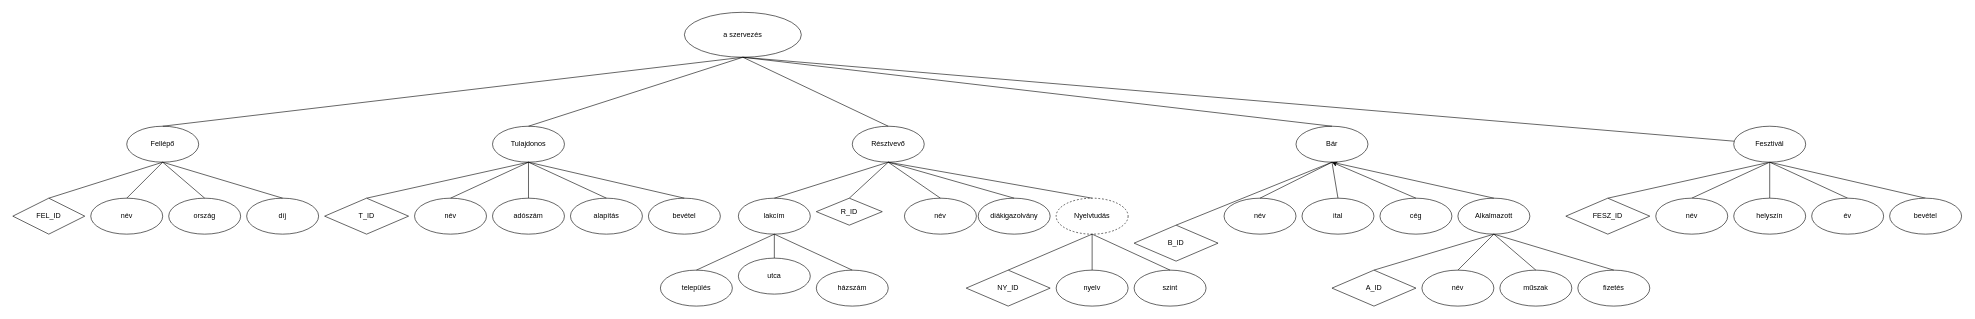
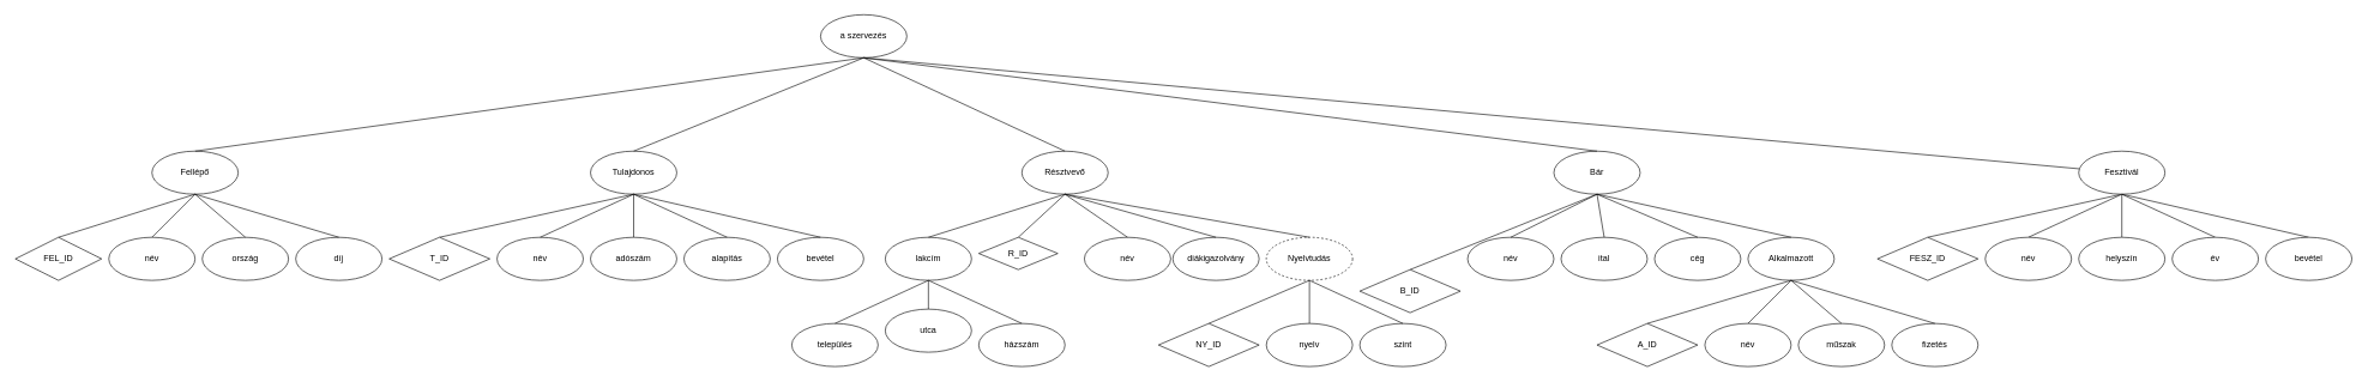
- <mxCell id="2" value="a szervezés" style="ellipse;whiteSpace=wrap;html=1;" parent="1" vertex="1"><mxGeometry x="1140" y="20" width="195" height="75" as="geometry" /></mxCell>
+ <mxCell id="2" value="a szervezés" style="ellipse;whiteSpace=wrap;html=1;" parent="1" vertex="1"><mxGeometry x="1140" y="20" width="120" height="60" as="geometry" /></mxCell>
- <mxCell id="54" value="" style="endArrow=classic;html=1;rounded=0;exitX=0.5;exitY=0;exitDx=0;exitDy=0;entryX=0.5;entryY=1;entryDx=0;entryDy=0;" parent="1" source="50" target="6" edge="1"><mxGeometry width="50" height="50" relative="1" as="geometry"><mxPoint x="1980" y="340" as="sourcePoint" /><mxPoint x="2030" y="290" as="targetPoint" /></mxGeometry></mxCell>
+ <mxCell id="54" value="" style="endArrow=none;html=1;rounded=0;exitX=0.5;exitY=0;exitDx=0;exitDy=0;entryX=0.5;entryY=1;entryDx=0;entryDy=0;" parent="1" source="50" target="6" edge="1"><mxGeometry width="50" height="50" relative="1" as="geometry"><mxPoint x="1980" y="340" as="sourcePoint" /><mxPoint x="2030" y="290" as="targetPoint" /></mxGeometry></mxCell>
